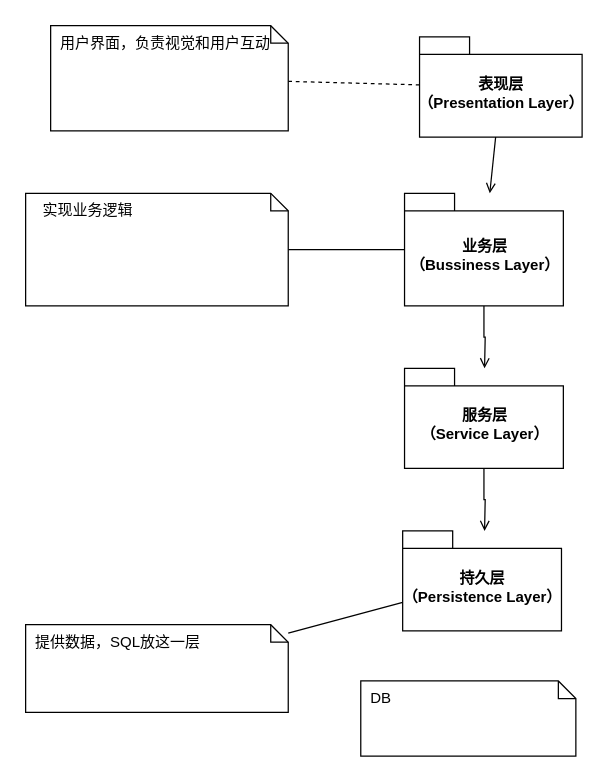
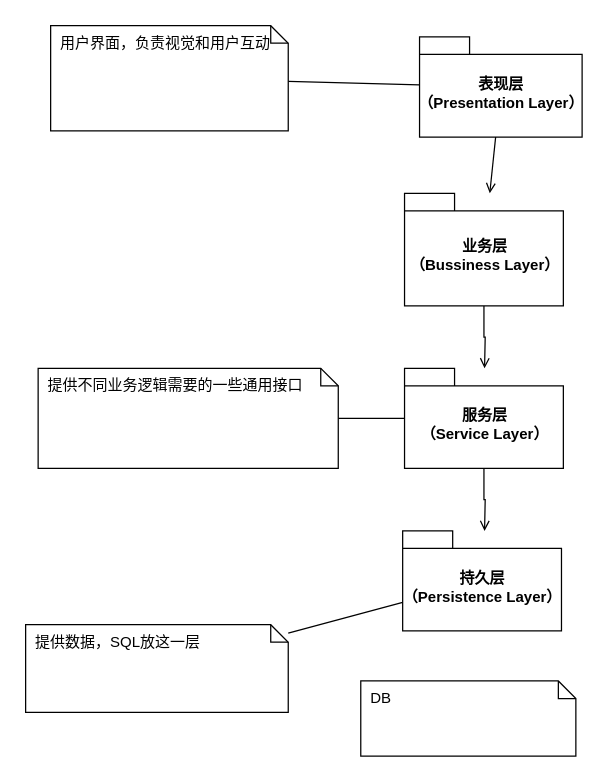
- <mxCell id="5" style="rounded=0;orthogonalLoop=1;jettySize=auto;html=1;endArrow=none;endFill=0;dashed=1;" parent="1" source="7" target="9" edge="1"><mxGeometry relative="1" as="geometry" /></mxCell>
+ <mxCell id="5" style="rounded=0;orthogonalLoop=1;jettySize=auto;html=1;endArrow=none;endFill=0;" parent="1" source="7" target="9" edge="1"><mxGeometry relative="1" as="geometry" /></mxCell>
- <mxCell id="10" value="实现业务逻辑" style="shape=note;whiteSpace=wrap;html=1;size=14;verticalAlign=top;align=left;spacingTop=0;spacingLeft=12;spacingRight=12;" parent="1" vertex="1"><mxGeometry x="20" y="154" width="210" height="90" as="geometry" /></mxCell>
- <mxCell id="2" style="edgeStyle=none;rounded=0;orthogonalLoop=1;jettySize=auto;html=1;endArrow=none;endFill=0;" parent="1" source="4" target="10" edge="1"><mxGeometry relative="1" as="geometry"><mxPoint x="260" y="194" as="targetPoint" /></mxGeometry></mxCell>
+ <mxCell id="15" value="提供不同业务逻辑需要的一些通用接口" style="shape=note;whiteSpace=wrap;html=1;size=14;verticalAlign=top;align=left;spacingTop=0;spacingLeft=6;spacingRight=6;" vertex="1" parent="1"><mxGeometry x="30" y="294" width="240" height="80" as="geometry" /></mxCell>
+ <mxCell id="12" style="edgeStyle=orthogonalEdgeStyle;rounded=0;orthogonalLoop=1;jettySize=auto;html=1;endArrow=none;endFill=0;" edge="1" parent="1" source="14" target="15"><mxGeometry relative="1" as="geometry" /></mxCell>
